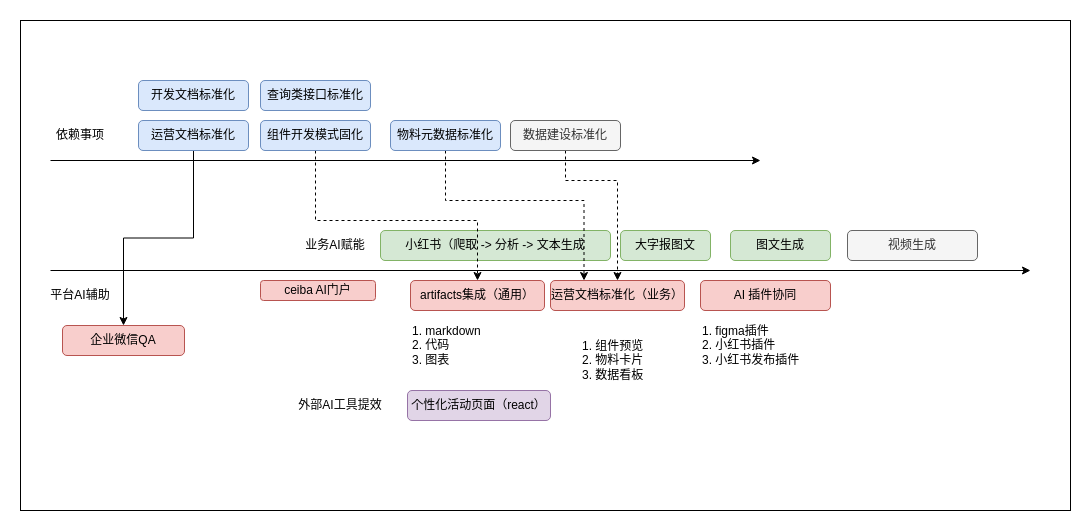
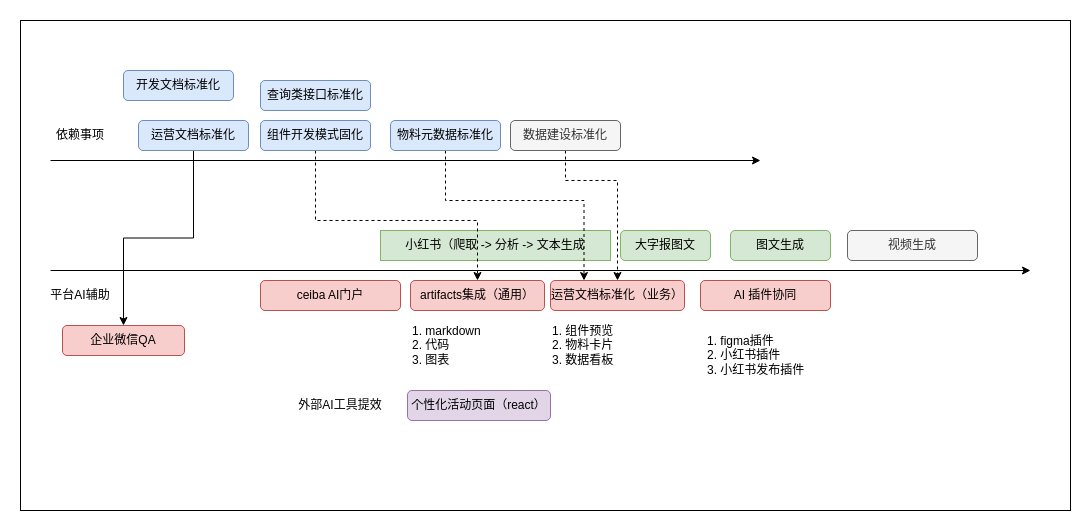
- <mxCell id="18" value="开发文档标准化" style="rounded=1;whiteSpace=wrap;html=1;fillColor=#dae8fc;strokeColor=#6c8ebf;" vertex="1" parent="1"><mxGeometry x="138" y="80" width="110" height="30" as="geometry" /></mxCell>
+ <mxCell id="18" value="开发文档标准化" style="rounded=1;whiteSpace=wrap;html=1;fillColor=#dae8fc;strokeColor=#6c8ebf;" vertex="1" parent="1"><mxGeometry x="123" y="70" width="110" height="30" as="geometry" /></mxCell>
- <mxCell id="29" value="业务AI赋能" style="text;html=1;align=center;verticalAlign=middle;whiteSpace=wrap;rounded=0;" vertex="1" parent="1"><mxGeometry x="300" y="230" width="70" height="30" as="geometry" /></mxCell>
- <mxCell id="7" value="小红书（爬取 -&amp;gt; 分析 -&amp;gt; 文本生成" style="rounded=1;whiteSpace=wrap;html=1;fillColor=#d5e8d4;strokeColor=#82b366;" vertex="1" parent="1"><mxGeometry x="380" y="230" width="230" height="30" as="geometry" /></mxCell>
+ <mxCell id="7" value="小红书（爬取 -&amp;gt; 分析 -&amp;gt; 文本生成" style="whiteSpace=wrap;html=1;fillColor=#d5e8d4;strokeColor=#82b366;rounded=0;" vertex="1" parent="1"><mxGeometry x="380" y="230" width="230" height="30" as="geometry" /></mxCell>
- <mxCell id="6" value="ceiba AI门户" style="rounded=1;whiteSpace=wrap;html=1;fillColor=#f8cecc;strokeColor=#b85450;" vertex="1" parent="1"><mxGeometry x="260" y="280" width="115" height="20" as="geometry" /></mxCell>
+ <mxCell id="6" value="ceiba AI门户" style="rounded=1;whiteSpace=wrap;html=1;fillColor=#f8cecc;strokeColor=#b85450;" vertex="1" parent="1"><mxGeometry x="260" y="280" width="140" height="30" as="geometry" /></mxCell>
- <mxCell id="24" value="1. figma插件&lt;div&gt;2. 小红书插件&lt;/div&gt;&lt;div&gt;&lt;span style=&quot;background-color: transparent; color: light-dark(rgb(0, 0, 0), rgb(255, 255, 255));&quot;&gt;3. 小红书发布插件&lt;/span&gt;&lt;/div&gt;" style="text;html=1;align=left;verticalAlign=middle;whiteSpace=wrap;rounded=0;" vertex="1" parent="1"><mxGeometry x="700" y="310" width="110" height="70" as="geometry" /></mxCell>
+ <mxCell id="24" value="1. figma插件&lt;div&gt;2. 小红书插件&lt;/div&gt;&lt;div&gt;&lt;span style=&quot;background-color: transparent; color: light-dark(rgb(0, 0, 0), rgb(255, 255, 255));&quot;&gt;3. 小红书发布插件&lt;/span&gt;&lt;/div&gt;" style="text;html=1;align=left;verticalAlign=middle;whiteSpace=wrap;rounded=0;" vertex="1" parent="1"><mxGeometry x="705" y="320" width="110" height="70" as="geometry" /></mxCell>
- <mxCell id="22" value="1. 组件预览&lt;div&gt;2. 物料卡片&lt;/div&gt;&lt;div&gt;&lt;span style=&quot;background-color: transparent; color: light-dark(rgb(0, 0, 0), rgb(255, 255, 255));&quot;&gt;3. 数据看板&lt;/span&gt;&lt;/div&gt;" style="text;html=1;align=left;verticalAlign=middle;whiteSpace=wrap;rounded=0;" vertex="1" parent="1"><mxGeometry x="580" y="325" width="110" height="70" as="geometry" /></mxCell>
+ <mxCell id="22" value="1. 组件预览&lt;div&gt;2. 物料卡片&lt;/div&gt;&lt;div&gt;&lt;span style=&quot;background-color: transparent; color: light-dark(rgb(0, 0, 0), rgb(255, 255, 255));&quot;&gt;3. 数据看板&lt;/span&gt;&lt;/div&gt;" style="text;html=1;align=left;verticalAlign=middle;whiteSpace=wrap;rounded=0;" vertex="1" parent="1"><mxGeometry x="550" y="310" width="110" height="70" as="geometry" /></mxCell>
